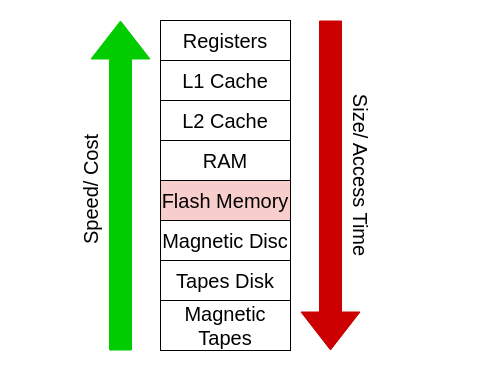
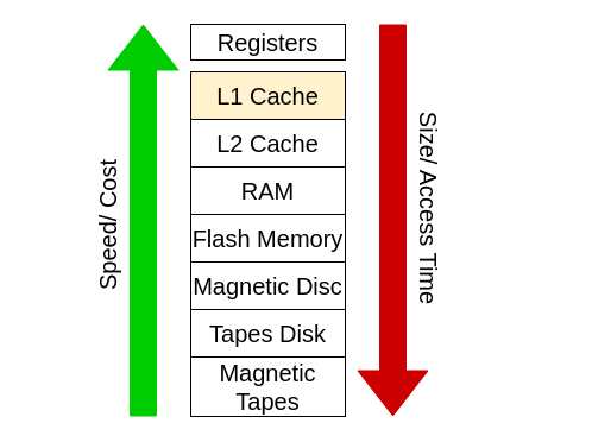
- <mxCell id="4" value="&lt;font style=&quot;font-size: 20px&quot;&gt;Registers&lt;/font&gt;" style="rounded=0;whiteSpace=wrap;html=1;" vertex="1" parent="1"><mxGeometry x="160" y="20" width="130" height="40" as="geometry" /></mxCell>
+ <mxCell id="4" value="&lt;font style=&quot;font-size: 20px&quot;&gt;Registers&lt;/font&gt;" style="rounded=0;whiteSpace=wrap;html=1;" vertex="1" parent="1"><mxGeometry x="160" y="20" width="130" height="30" as="geometry" /></mxCell>
- <mxCell id="5" value="&lt;font style=&quot;font-size: 20px&quot;&gt;L1 Cache&lt;/font&gt;" style="rounded=0;whiteSpace=wrap;html=1;" vertex="1" parent="1"><mxGeometry x="160" y="60" width="130" height="40" as="geometry" /></mxCell>
+ <mxCell id="5" value="&lt;font style=&quot;font-size: 20px&quot;&gt;L1 Cache&lt;/font&gt;" style="rounded=0;whiteSpace=wrap;html=1;fillColor=#fff2cc;" vertex="1" parent="1"><mxGeometry x="160" y="60" width="130" height="40" as="geometry" /></mxCell>
- <mxCell id="8" value="&lt;font style=&quot;font-size: 20px&quot;&gt;Flash Memory&lt;/font&gt;" style="rounded=0;whiteSpace=wrap;html=1;fillColor=#f8cecc;" vertex="1" parent="1"><mxGeometry x="160" y="180" width="130" height="40" as="geometry" /></mxCell>
+ <mxCell id="8" value="&lt;font style=&quot;font-size: 20px&quot;&gt;Flash Memory&lt;/font&gt;" style="rounded=0;whiteSpace=wrap;html=1;" vertex="1" parent="1"><mxGeometry x="160" y="180" width="130" height="40" as="geometry" /></mxCell>
